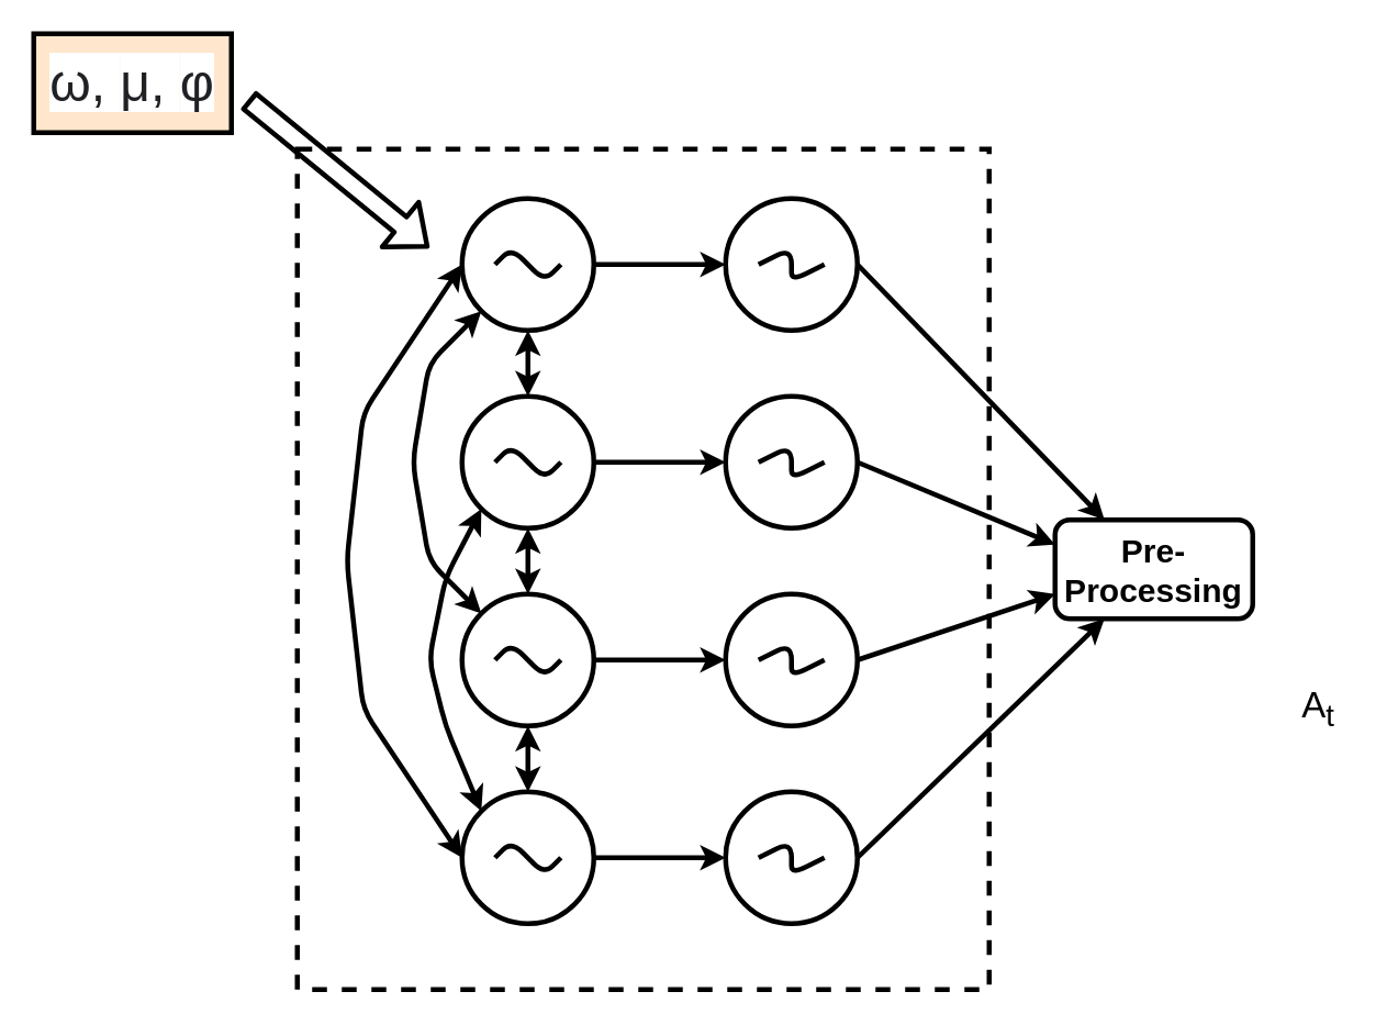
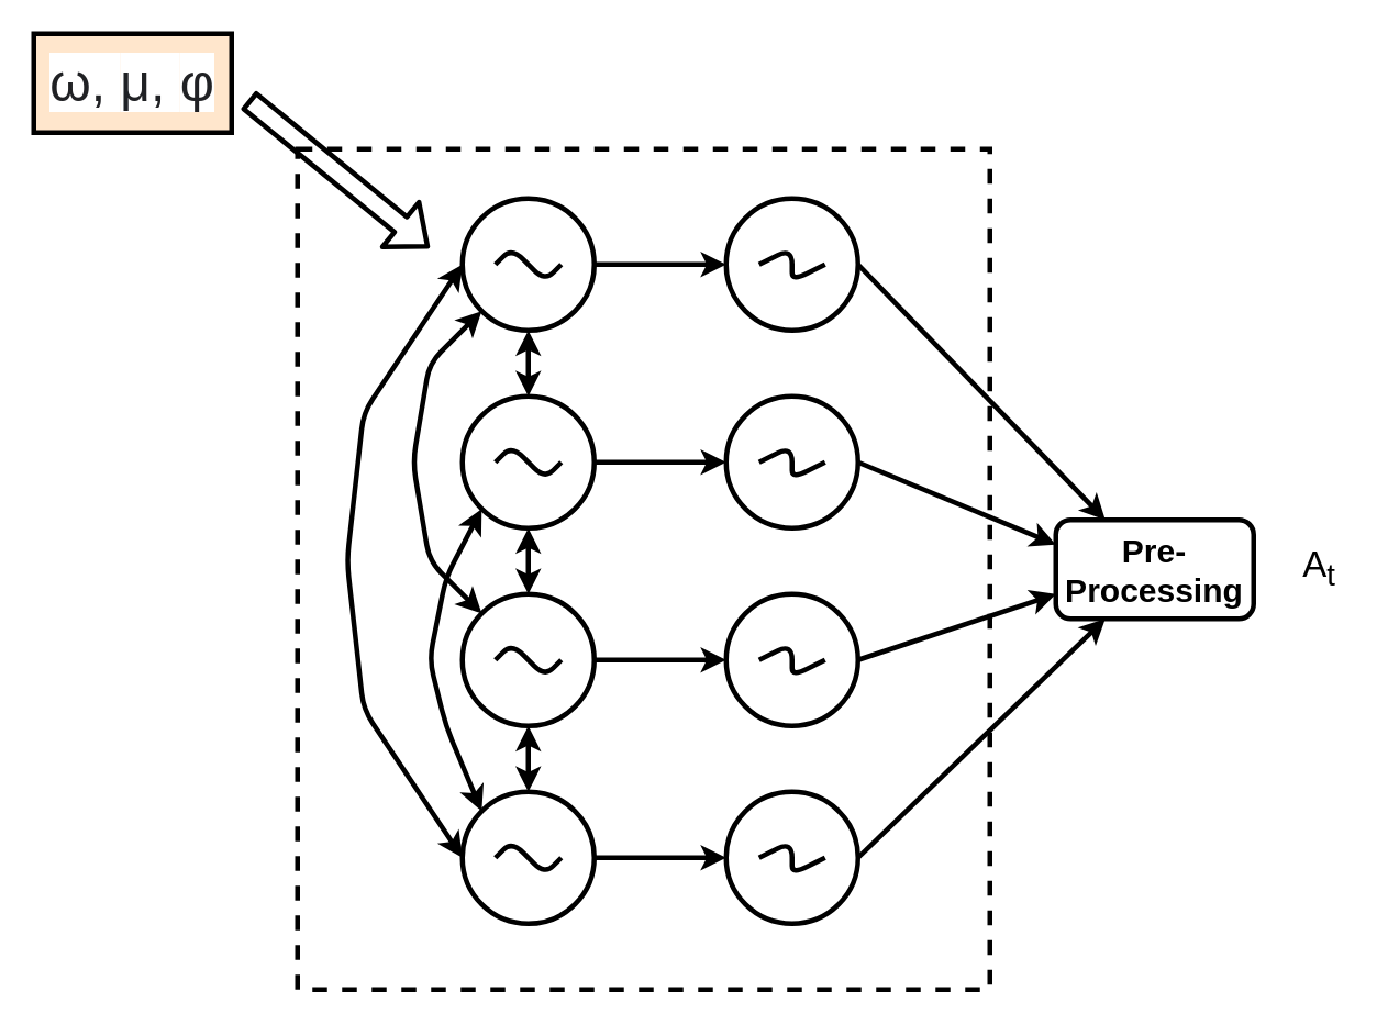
- <mxCell id="36" value="&lt;font style=&quot;font-size: 22px&quot;&gt;A&lt;sub&gt;t&lt;/sub&gt;&lt;/font&gt;" style="text;html=1;strokeColor=none;fillColor=none;align=center;verticalAlign=middle;whiteSpace=wrap;rounded=0;strokeWidth=3;" vertex="1" parent="1"><mxGeometry x="780" y="420" width="40" height="20" as="geometry" /></mxCell>
+ <mxCell id="36" value="&lt;font style=&quot;font-size: 22px&quot;&gt;A&lt;sub&gt;t&lt;/sub&gt;&lt;/font&gt;" style="text;html=1;strokeColor=none;fillColor=none;align=center;verticalAlign=middle;whiteSpace=wrap;rounded=0;strokeWidth=3;" vertex="1" parent="1"><mxGeometry x="780" y="335" width="40" height="20" as="geometry" /></mxCell>
